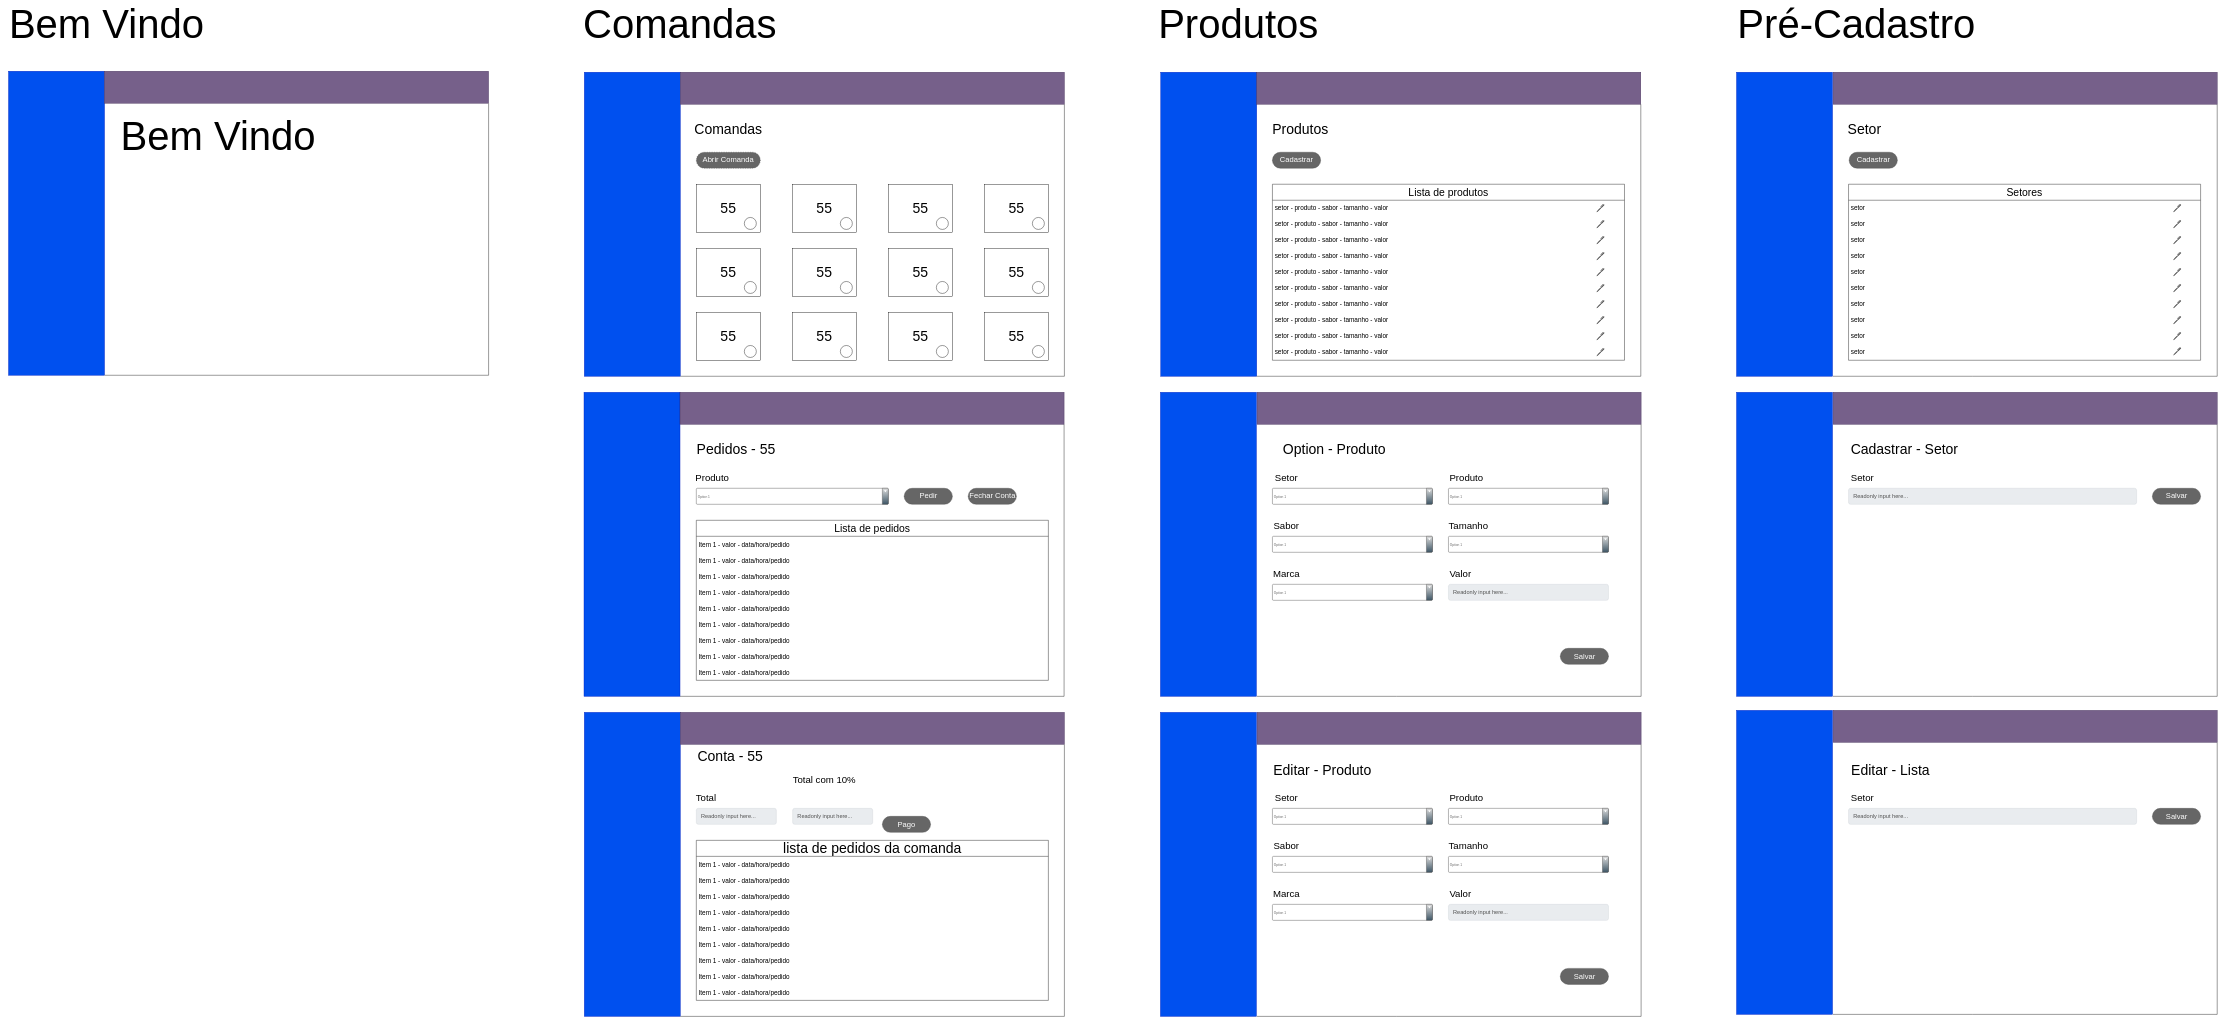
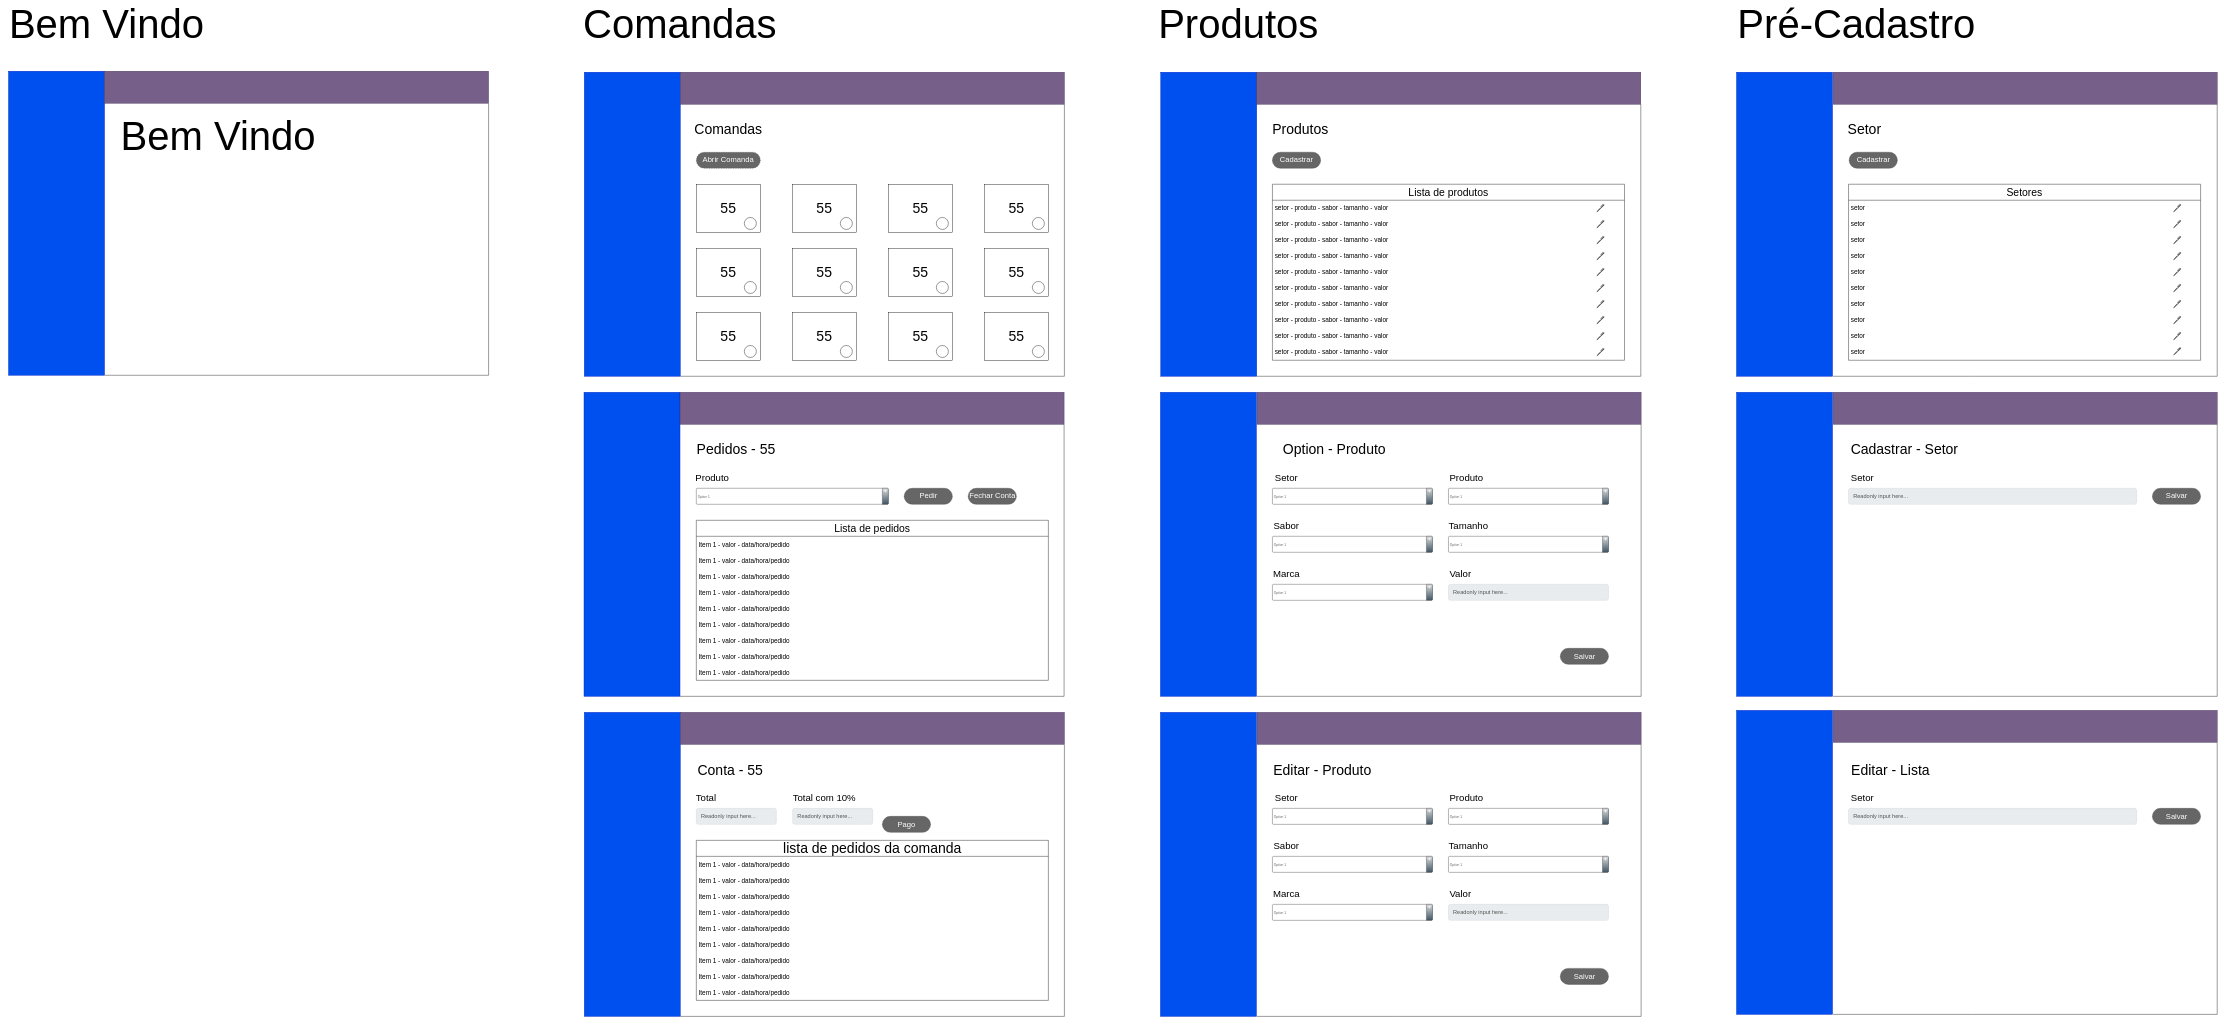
- <mxCell id="73" value="Conta - 55" style="text;html=1;align=center;verticalAlign=middle;whiteSpace=wrap;rounded=0;fontSize=35;" parent="1" vertex="1"><mxGeometry x="1740" y="1873" width="170" height="30" as="geometry" /></mxCell>
+ <mxCell id="73" value="Conta - 55" style="text;html=1;align=center;verticalAlign=middle;whiteSpace=wrap;rounded=0;fontSize=35;" parent="1" vertex="1"><mxGeometry x="1740" y="1908" width="170" height="30" as="geometry" /></mxCell>
- <mxCell id="99" value="&lt;font style=&quot;font-size: 24px;&quot;&gt;Total com 10%&lt;/font&gt;" style="text;html=1;align=center;verticalAlign=middle;whiteSpace=wrap;rounded=0;" vertex="1" parent="1"><mxGeometry x="1980" y="1935" width="160" height="30" as="geometry" /></mxCell>
+ <mxCell id="99" value="&lt;font style=&quot;font-size: 24px;&quot;&gt;Total com 10%&lt;/font&gt;" style="text;html=1;align=center;verticalAlign=middle;whiteSpace=wrap;rounded=0;" vertex="1" parent="1"><mxGeometry x="1980" y="1980" width="160" height="30" as="geometry" /></mxCell>
